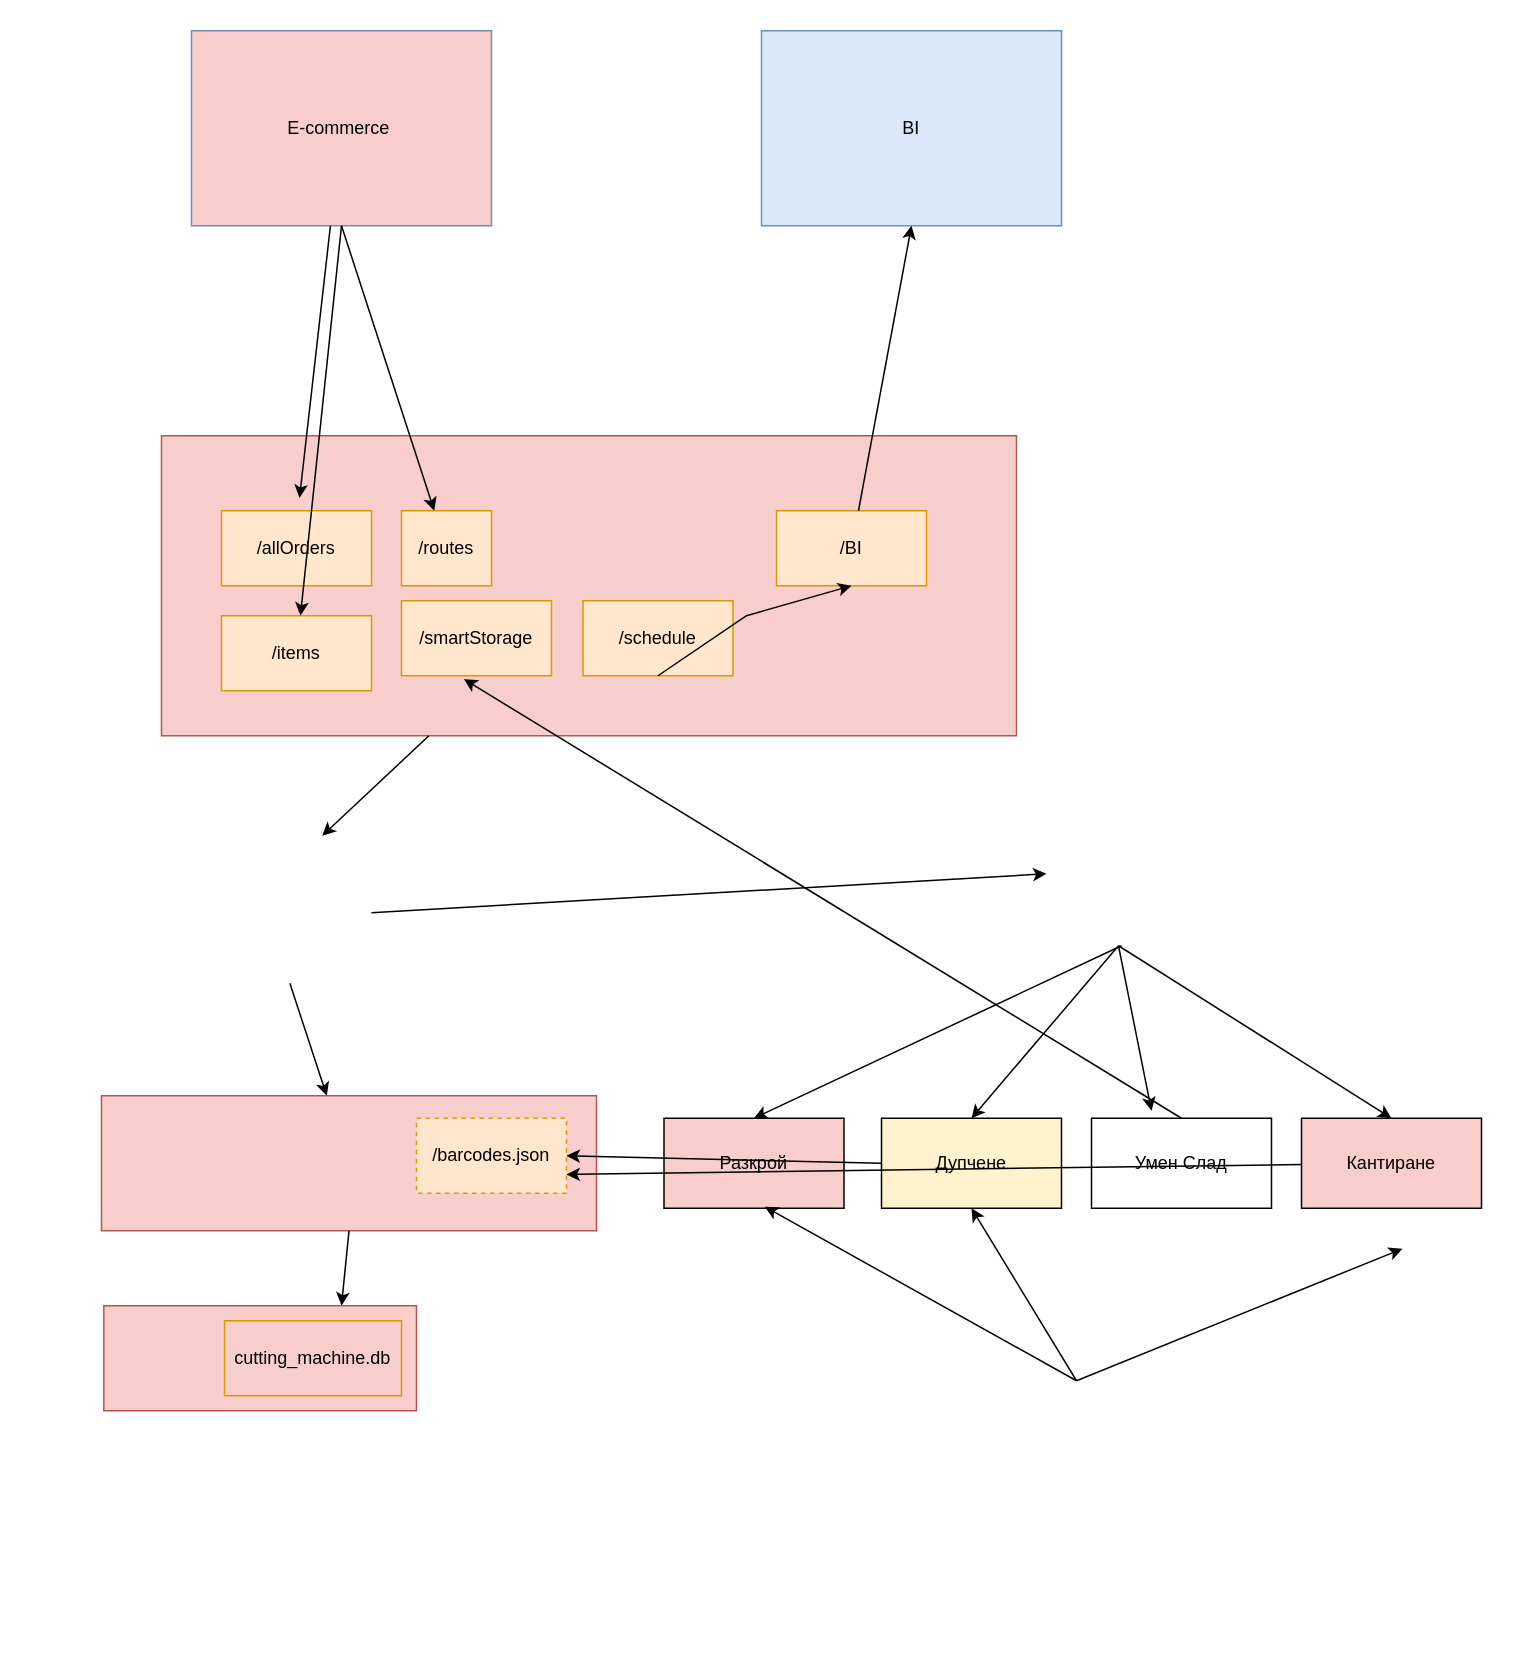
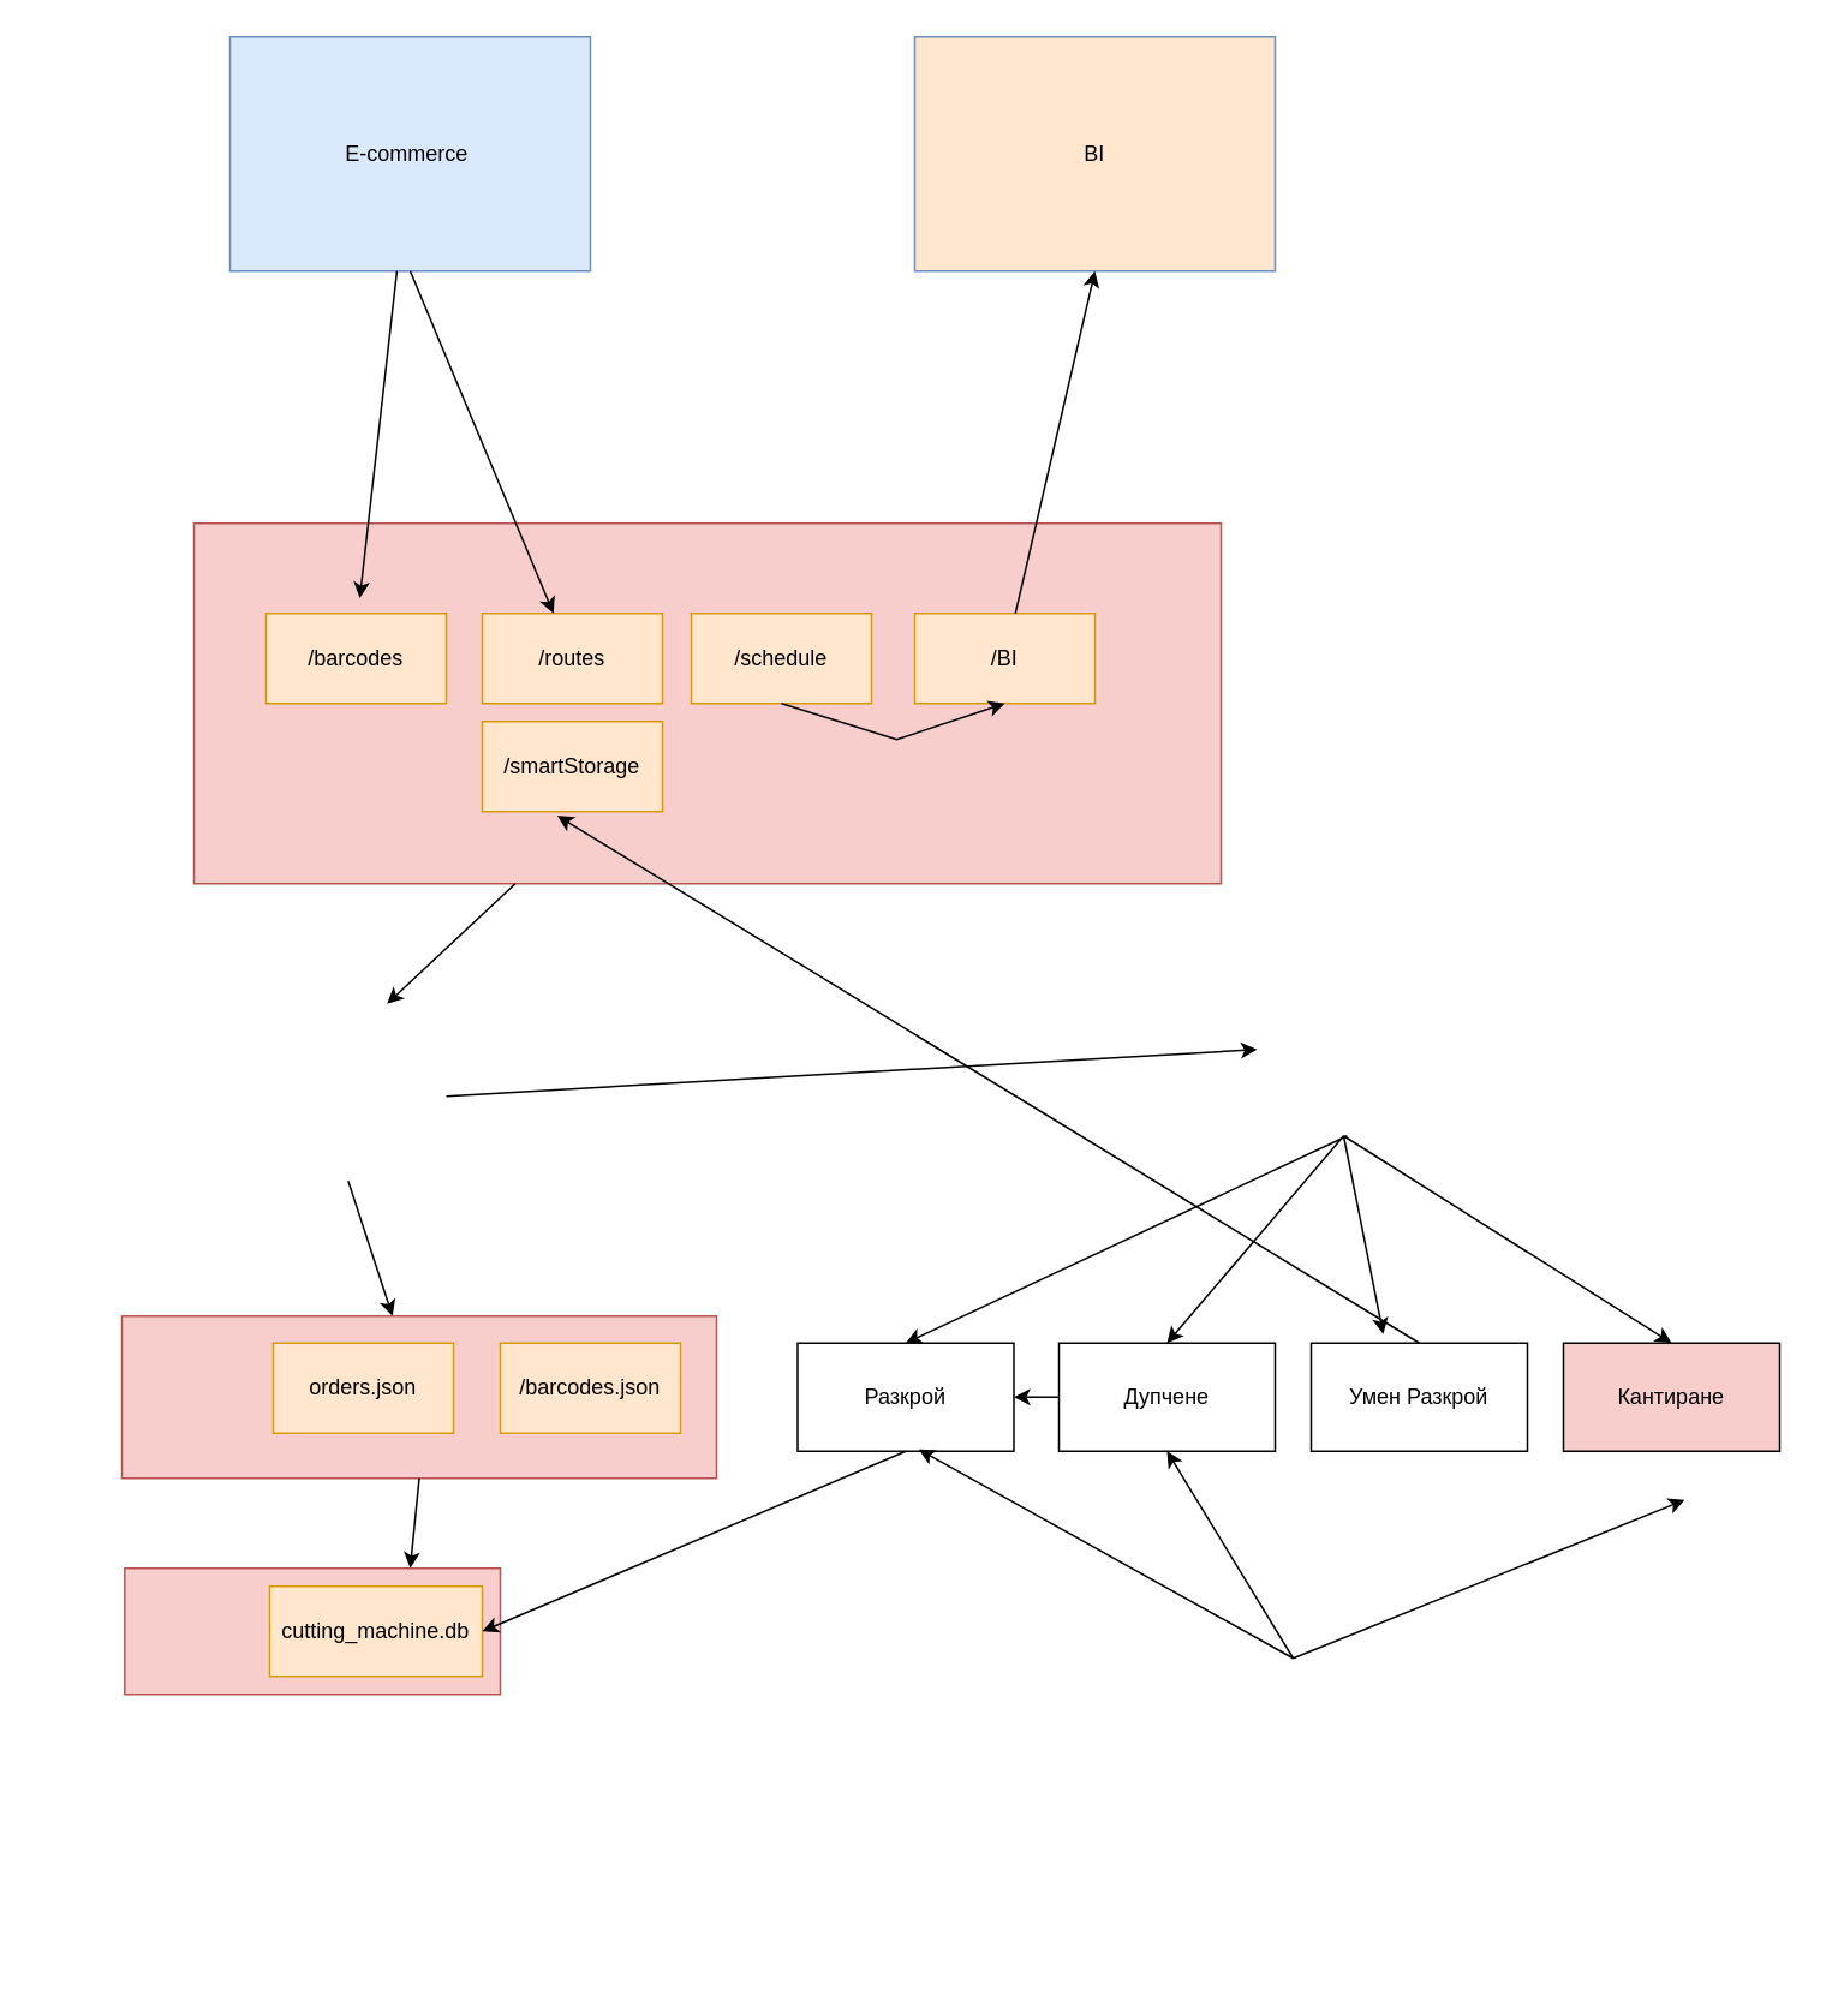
- <mxCell id="8" value="E-commerce&amp;nbsp;" style="rounded=0;whiteSpace=wrap;html=1;fillColor=#f8cecc;strokeColor=#6c8ebf;" parent="1" vertex="1"><mxGeometry x="127" y="20" width="200" height="130" as="geometry" /></mxCell>
+ <mxCell id="8" value="E-commerce&amp;nbsp;" style="rounded=0;whiteSpace=wrap;html=1;fillColor=#dae8fc;strokeColor=#6c8ebf;" parent="1" vertex="1"><mxGeometry x="127" y="20" width="200" height="130" as="geometry" /></mxCell>
- <mxCell id="15" value="BI" style="rounded=0;whiteSpace=wrap;html=1;fillColor=#dae8fc;strokeColor=#6c8ebf;" parent="1" vertex="1"><mxGeometry x="507" y="20" width="200" height="130" as="geometry" /></mxCell>
+ <mxCell id="15" value="BI" style="rounded=0;whiteSpace=wrap;html=1;fillColor=#ffe6cc;strokeColor=#6c8ebf;" parent="1" vertex="1"><mxGeometry x="507" y="20" width="200" height="130" as="geometry" /></mxCell>
- <mxCell id="47" value="" style="endArrow=classic;html=1;rounded=0;exitX=0.5;exitY=1;exitDx=0;exitDy=0;" edge="1" parent="1" source="8" target="17"><mxGeometry width="50" height="50" relative="1" as="geometry"><mxPoint x="217" y="190" as="sourcePoint" /><mxPoint x="267" y="140" as="targetPoint" /></mxGeometry></mxCell>
- <mxCell id="11" value="/allOrders" style="rounded=0;whiteSpace=wrap;html=1;fillColor=#ffe6cc;strokeColor=#d79b00;" parent="1" vertex="1"><mxGeometry x="147" y="340" width="100" height="50" as="geometry" /></mxCell>
+ <mxCell id="11" value="/barcodes" style="rounded=0;whiteSpace=wrap;html=1;fillColor=#ffe6cc;strokeColor=#d79b00;" parent="1" vertex="1"><mxGeometry x="147" y="340" width="100" height="50" as="geometry" /></mxCell>
- <mxCell id="12" value="/routes" style="rounded=0;whiteSpace=wrap;html=1;fillColor=#ffe6cc;strokeColor=#d79b00;" parent="1" vertex="1"><mxGeometry x="267" y="340" width="60" height="50" as="geometry" /></mxCell>
+ <mxCell id="12" value="/routes" style="rounded=0;whiteSpace=wrap;html=1;fillColor=#ffe6cc;strokeColor=#d79b00;" parent="1" vertex="1"><mxGeometry x="267" y="340" width="100" height="50" as="geometry" /></mxCell>
- <mxCell id="14" value="/BI" style="rounded=0;whiteSpace=wrap;html=1;fillColor=#ffe6cc;strokeColor=#d79b00;" parent="1" vertex="1"><mxGeometry x="517" y="340" width="100" height="50" as="geometry" /></mxCell>
+ <mxCell id="14" value="/BI" style="rounded=0;whiteSpace=wrap;html=1;fillColor=#ffe6cc;strokeColor=#d79b00;" parent="1" vertex="1"><mxGeometry x="507" y="340" width="100" height="50" as="geometry" /></mxCell>
- <mxCell id="13" value="/schedule" style="rounded=0;whiteSpace=wrap;html=1;fillColor=#ffe6cc;strokeColor=#d79b00;" parent="1" vertex="1"><mxGeometry x="388" y="400" width="100" height="50" as="geometry" /></mxCell>
+ <mxCell id="13" value="/schedule" style="rounded=0;whiteSpace=wrap;html=1;fillColor=#ffe6cc;strokeColor=#d79b00;" parent="1" vertex="1"><mxGeometry x="383" y="340" width="100" height="50" as="geometry" /></mxCell>
- <mxCell id="17" value="/items" style="rounded=0;whiteSpace=wrap;html=1;fillColor=#ffe6cc;strokeColor=#d79b00;" parent="1" vertex="1"><mxGeometry x="147" y="410" width="100" height="50" as="geometry" /></mxCell>
+ <mxCell id="22" value="orders.json" style="rounded=0;whiteSpace=wrap;html=1;fillColor=#ffe6cc;strokeColor=#d79b00;" vertex="1" parent="1"><mxGeometry x="151" y="745" width="100" height="50" as="geometry" /></mxCell>
- <mxCell id="23" value="/barcodes.json" style="rounded=0;whiteSpace=wrap;html=1;fillColor=#ffe6cc;strokeColor=#d79b00;dashed=1;" vertex="1" parent="1"><mxGeometry x="277" y="745" width="100" height="50" as="geometry" /></mxCell>
+ <mxCell id="23" value="/barcodes.json" style="rounded=0;whiteSpace=wrap;html=1;fillColor=#ffe6cc;strokeColor=#d79b00;" vertex="1" parent="1"><mxGeometry x="277" y="745" width="100" height="50" as="geometry" /></mxCell>
- <mxCell id="51" value="" style="endArrow=classic;html=1;rounded=0;exitX=0;exitY=0.5;exitDx=0;exitDy=0;entryX=1;entryY=0.5;entryDx=0;entryDy=0;" edge="1" parent="1" source="35" target="23"><mxGeometry width="50" height="50" relative="1" as="geometry"><mxPoint x="577" y="820" as="sourcePoint" /><mxPoint x="627" y="770" as="targetPoint" /></mxGeometry></mxCell>
+ <mxCell id="51" value="" style="endArrow=classic;html=1;rounded=0;exitX=0;exitY=0.5;exitDx=0;exitDy=0;" edge="1" parent="1" source="35" target="33"><mxGeometry width="50" height="50" relative="1" as="geometry"><mxPoint x="577" y="820" as="sourcePoint" /><mxPoint x="627" y="770" as="targetPoint" /></mxGeometry></mxCell>
- <mxCell id="33" value="Разкрой" style="rounded=0;whiteSpace=wrap;html=1;fillColor=#f8cecc;" vertex="1" parent="1"><mxGeometry x="442" y="745" width="120" height="60" as="geometry" /></mxCell>
+ <mxCell id="33" value="Разкрой" style="rounded=0;whiteSpace=wrap;html=1;" vertex="1" parent="1"><mxGeometry x="442" y="745" width="120" height="60" as="geometry" /></mxCell>
- <mxCell id="35" value="Дупчене" style="rounded=0;whiteSpace=wrap;html=1;fillColor=#fff2cc;" vertex="1" parent="1"><mxGeometry x="587" y="745" width="120" height="60" as="geometry" /></mxCell>
+ <mxCell id="35" value="Дупчене" style="rounded=0;whiteSpace=wrap;html=1;" vertex="1" parent="1"><mxGeometry x="587" y="745" width="120" height="60" as="geometry" /></mxCell>
- <mxCell id="36" value="Умен Слад" style="rounded=0;whiteSpace=wrap;html=1;" vertex="1" parent="1"><mxGeometry x="727" y="745" width="120" height="60" as="geometry" /></mxCell>
+ <mxCell id="36" value="Умен Разкрой" style="rounded=0;whiteSpace=wrap;html=1;" vertex="1" parent="1"><mxGeometry x="727" y="745" width="120" height="60" as="geometry" /></mxCell>
- <mxCell id="52" value="" style="endArrow=classic;html=1;rounded=0;entryX=1;entryY=0.75;entryDx=0;entryDy=0;" edge="1" parent="1" source="34" target="23"><mxGeometry width="50" height="50" relative="1" as="geometry"><mxPoint x="697" y="920" as="sourcePoint" /><mxPoint x="747" y="870" as="targetPoint" /></mxGeometry></mxCell>
+ <mxCell id="50" value="" style="endArrow=classic;html=1;rounded=0;exitX=0.5;exitY=1;exitDx=0;exitDy=0;entryX=1;entryY=0.5;entryDx=0;entryDy=0;" edge="1" parent="1" source="33" target="29"><mxGeometry width="50" height="50" relative="1" as="geometry"><mxPoint x="357" y="1010" as="sourcePoint" /><mxPoint x="407" y="960" as="targetPoint" /></mxGeometry></mxCell>
- <mxCell id="29" value="cutting_machine.db" style="rounded=0;whiteSpace=wrap;html=1;fillColor=#f8cecc;strokeColor=#d79b00;" vertex="1" parent="1"><mxGeometry x="149" y="880" width="118" height="50" as="geometry" /></mxCell>
+ <mxCell id="29" value="cutting_machine.db" style="rounded=0;whiteSpace=wrap;html=1;fillColor=#ffe6cc;strokeColor=#d79b00;" vertex="1" parent="1"><mxGeometry x="149" y="880" width="118" height="50" as="geometry" /></mxCell>
